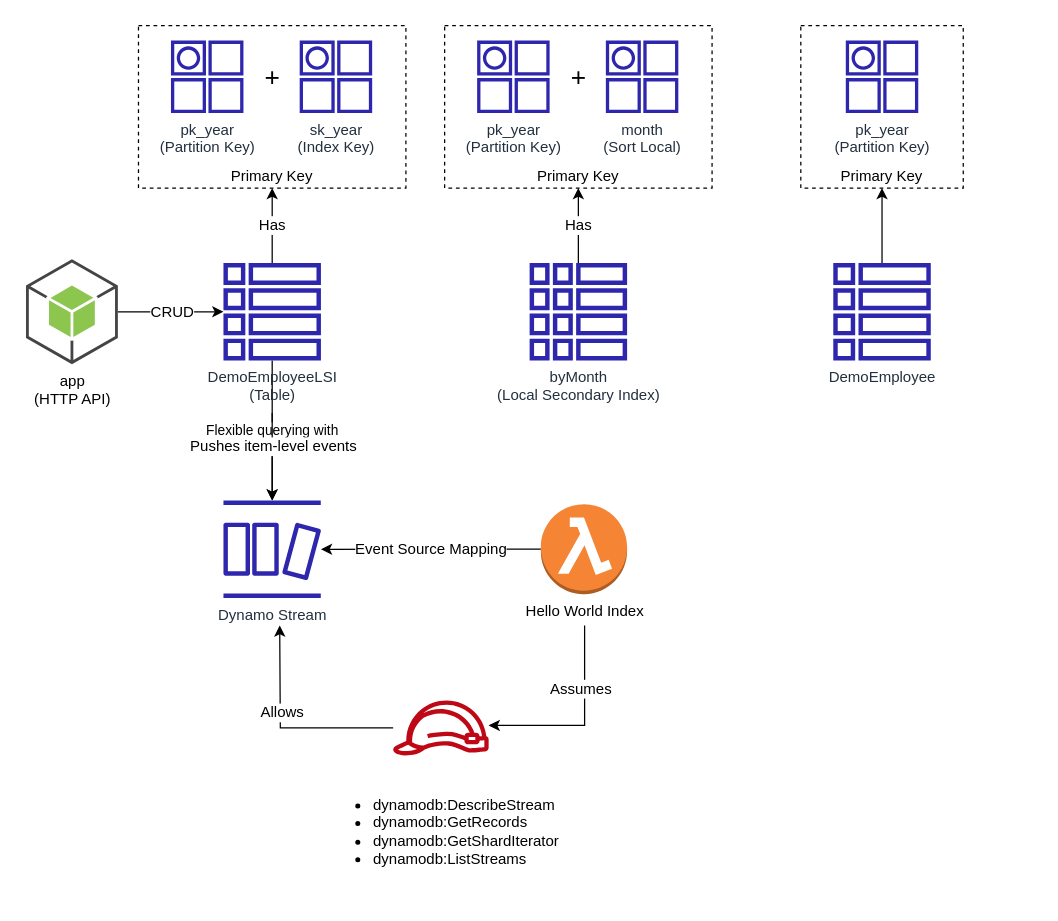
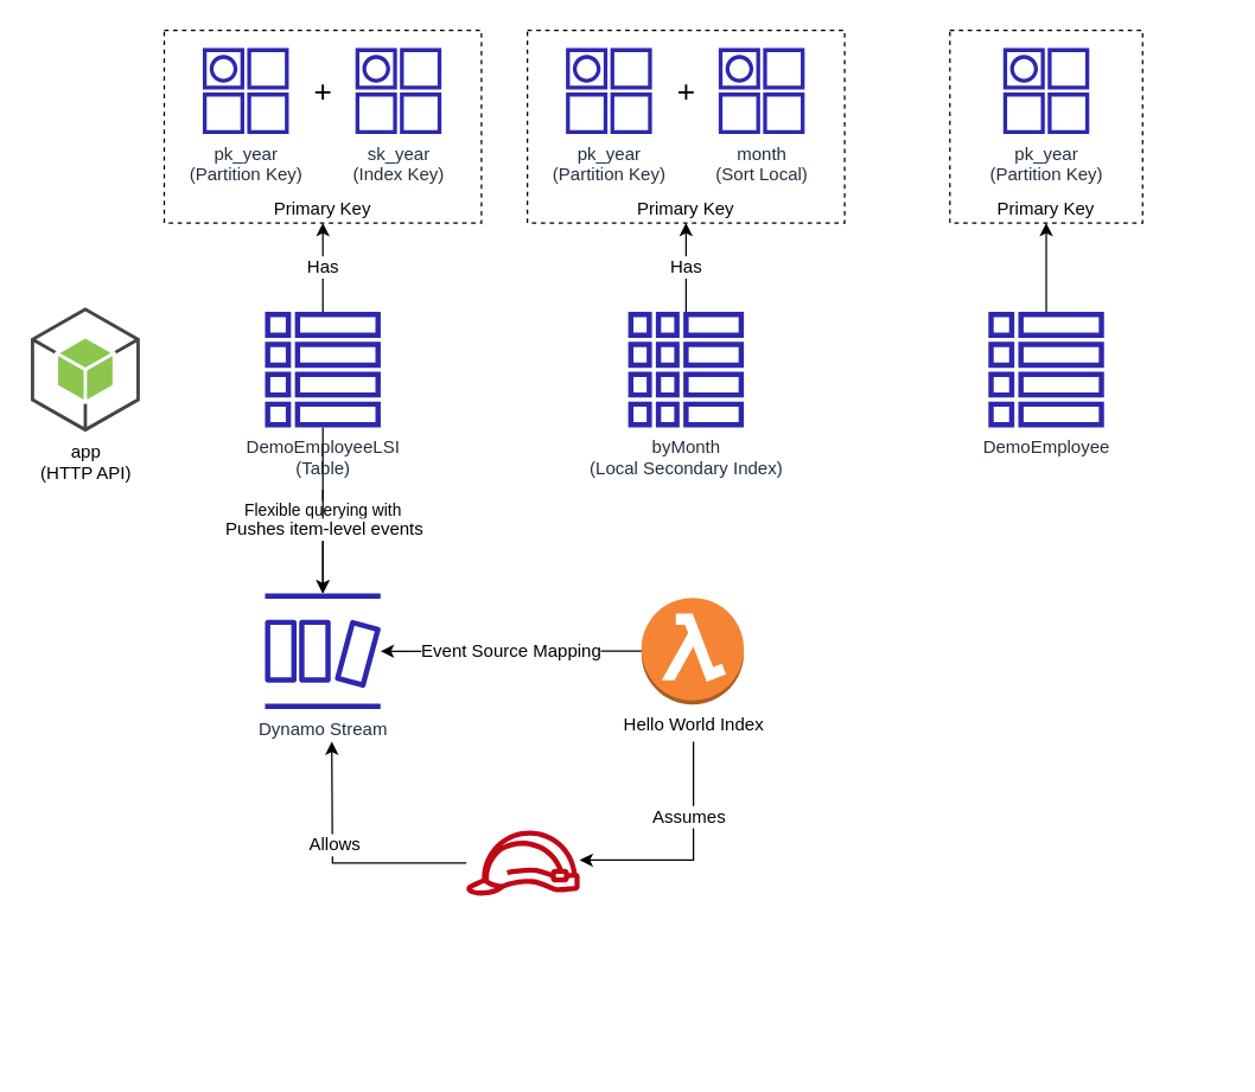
- <mxCell id="34" style="edgeStyle=orthogonalEdgeStyle;rounded=0;orthogonalLoop=1;jettySize=auto;html=1;fontSize=12;" edge="1" parent="1" source="36" target="10"><mxGeometry relative="1" as="geometry" /></mxCell>
- <mxCell id="35" value="CRUD" style="edgeLabel;html=1;align=center;verticalAlign=middle;resizable=0;points=[];fontSize=12;" vertex="1" connectable="0" parent="34"><mxGeometry x="-0.262" y="2" relative="1" as="geometry"><mxPoint x="12" y="2" as="offset" /></mxGeometry></mxCell>
- <mxCell id="29" value="&lt;div style=&quot;text-align: left;&quot;&gt;&lt;ul&gt;&lt;li&gt;&lt;span style=&quot;text-align: left; background-color: initial;&quot;&gt;dynamodb:DescribeStream&lt;/span&gt;&lt;/li&gt;&lt;li&gt;dynamodb:GetRecords&lt;/li&gt;&lt;li&gt;dynamodb:GetShardIterator&lt;/li&gt;&lt;li&gt;dynamodb:ListStreams&lt;/li&gt;&lt;/ul&gt;&lt;/div&gt;" style="text;html=1;align=center;verticalAlign=middle;resizable=0;points=[];autosize=1;strokeColor=none;fillColor=none;fontSize=12;" vertex="1" parent="1"><mxGeometry x="247" y="615" width="210" height="100" as="geometry" /></mxCell>
